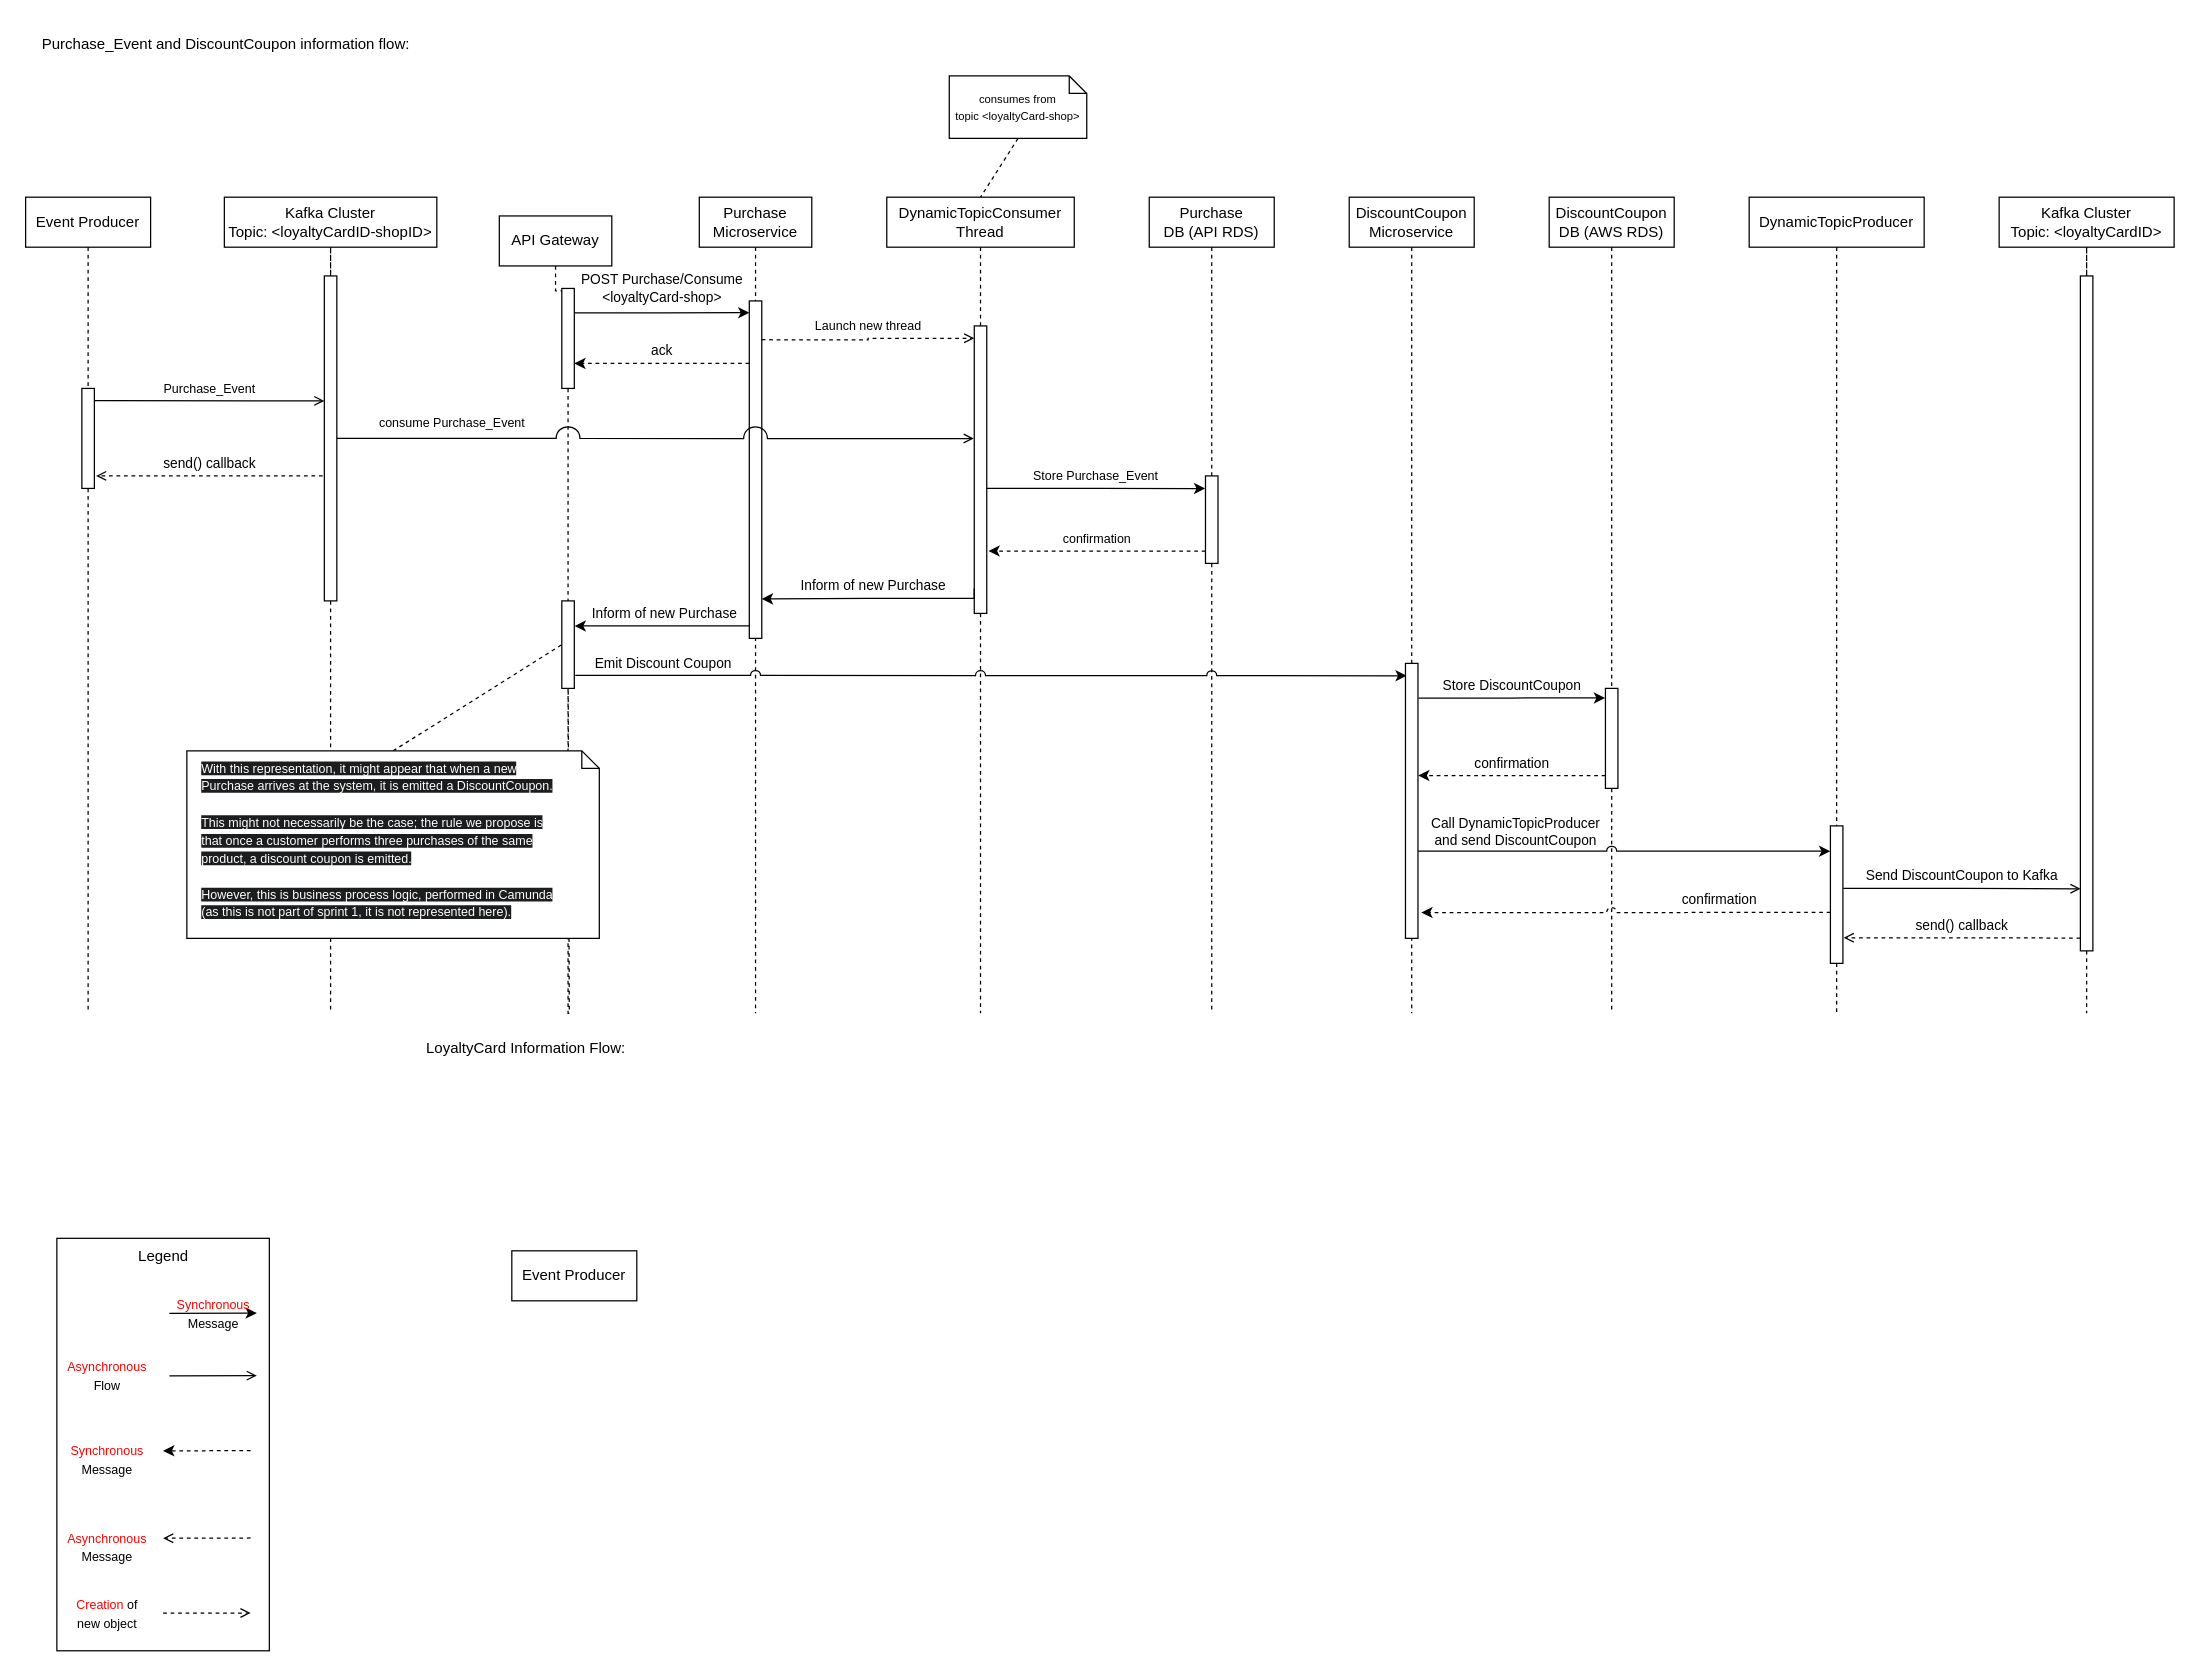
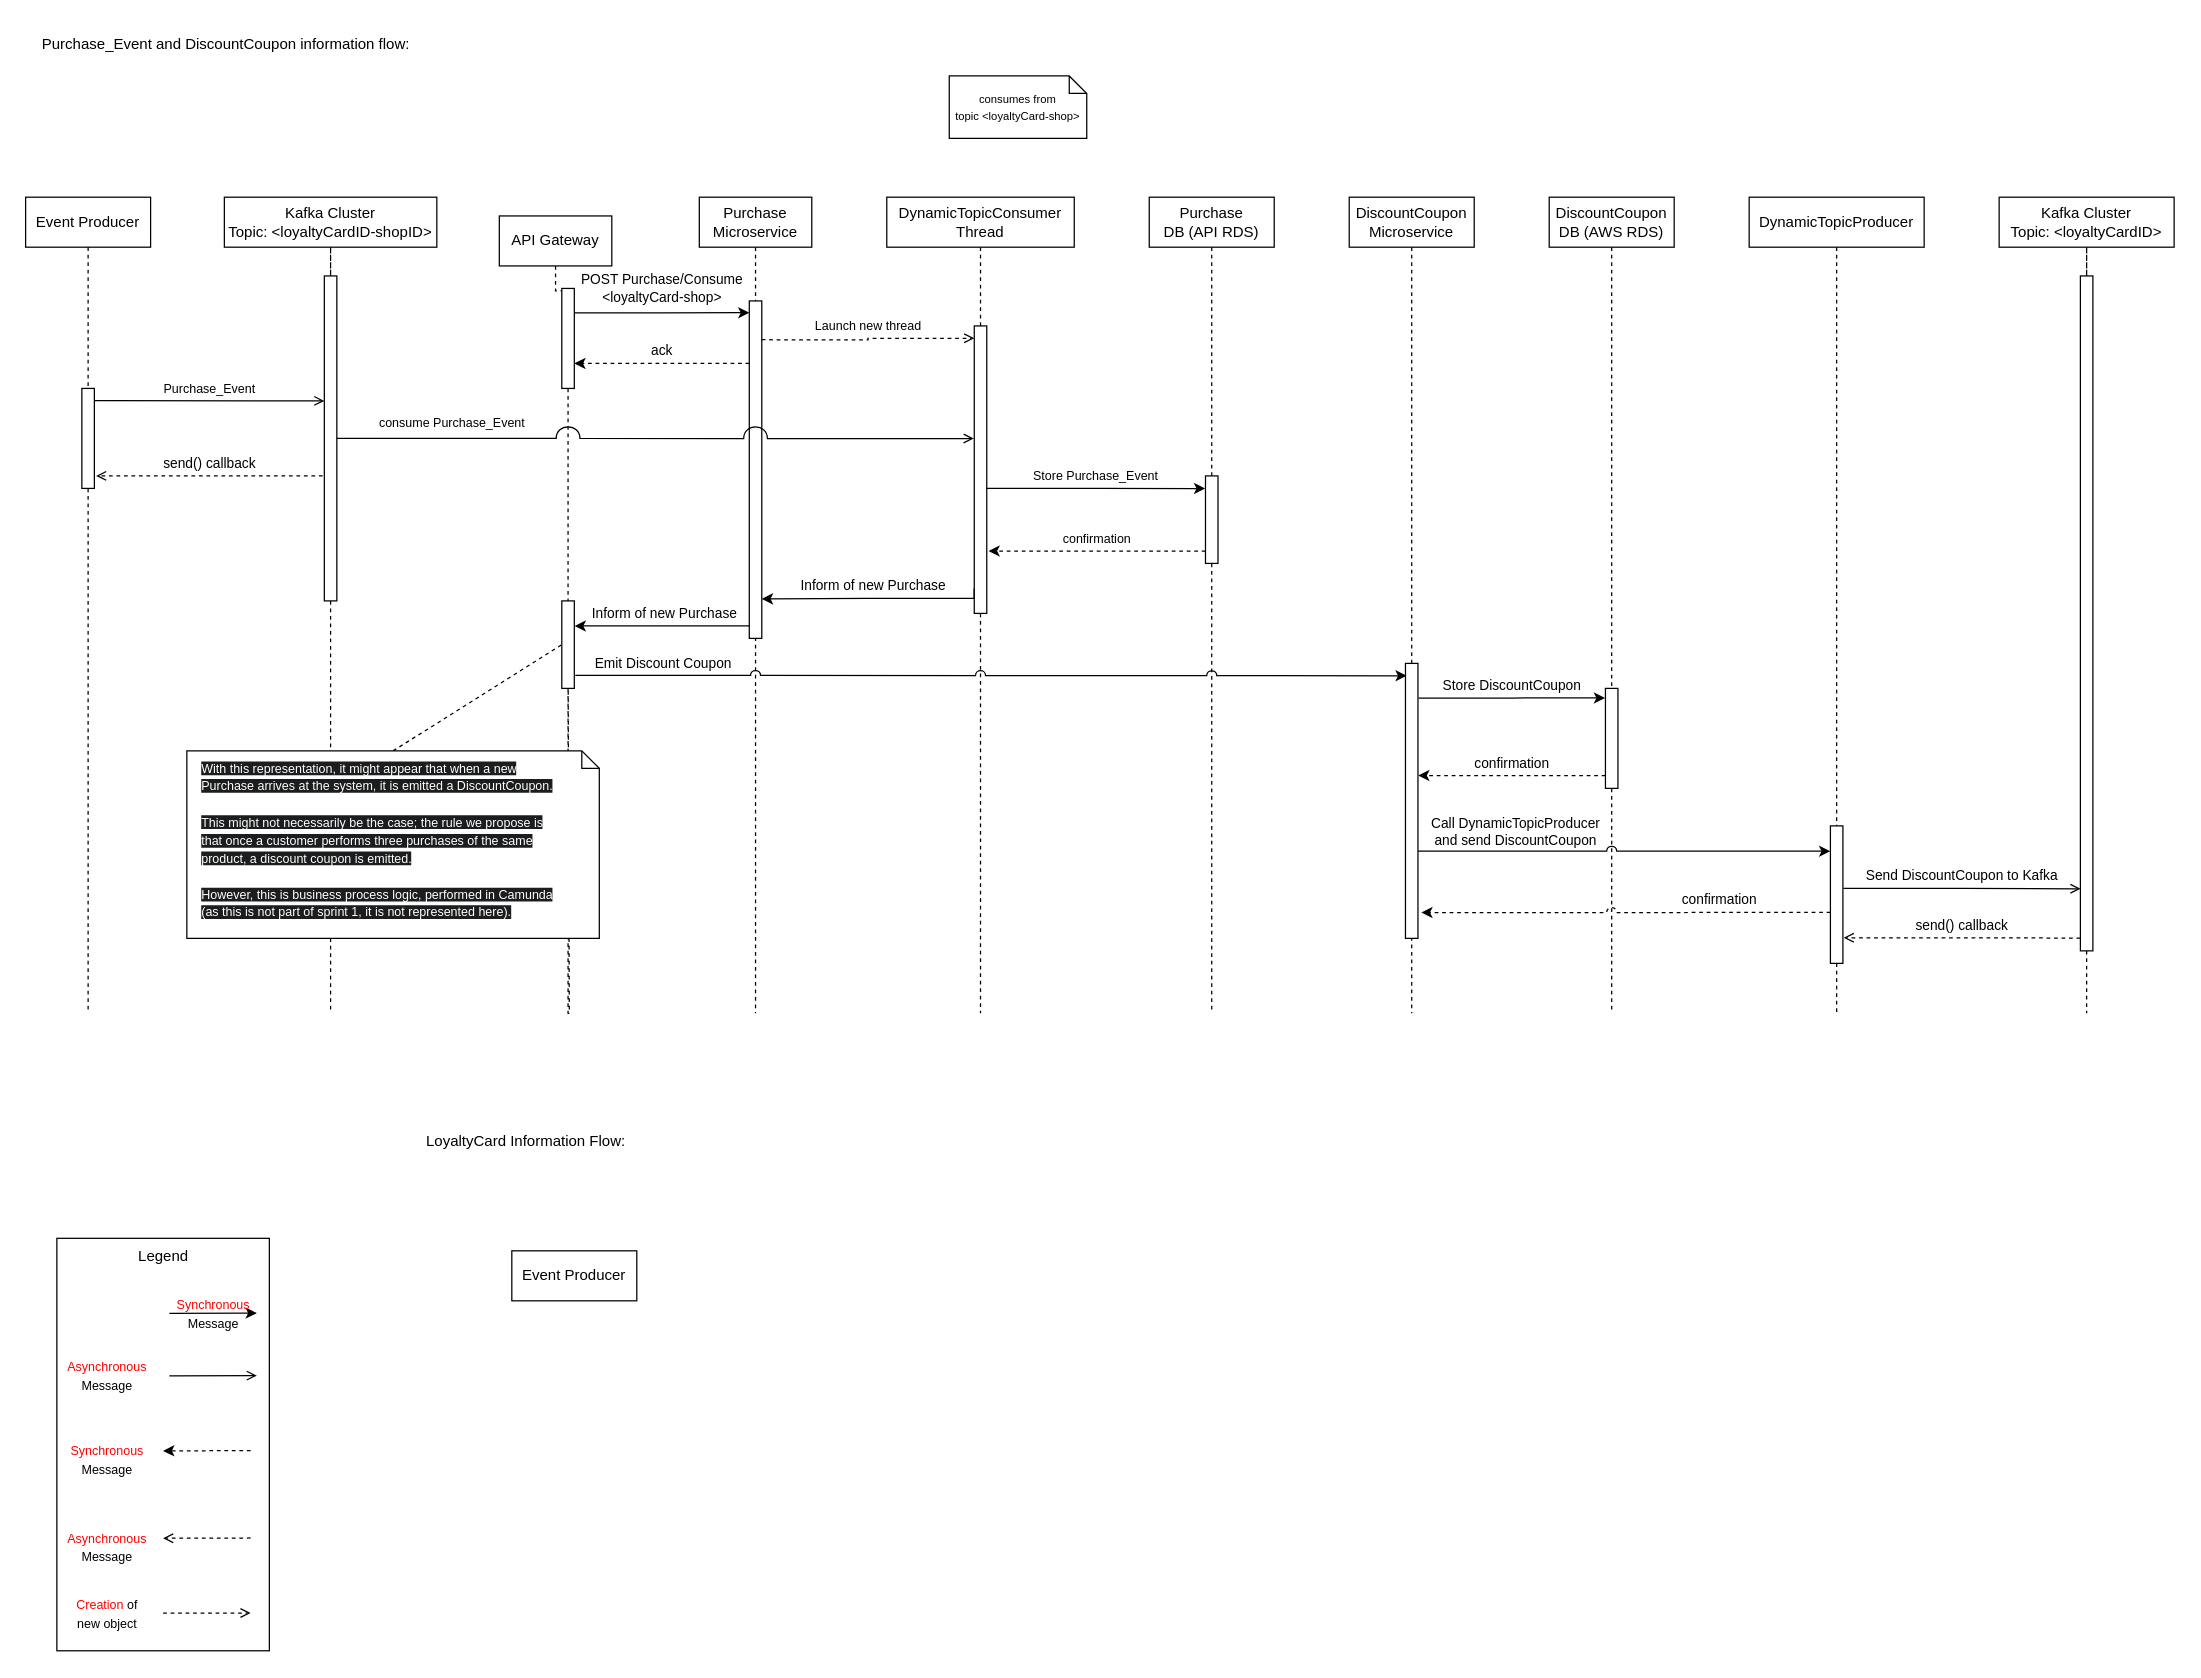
- <mxCell id="44" style="rounded=0;orthogonalLoop=1;jettySize=auto;html=1;entryX=0.5;entryY=0;entryDx=0;entryDy=0;dashed=1;endArrow=none;startFill=0;exitX=0.5;exitY=1;exitDx=0;exitDy=0;exitPerimeter=0;" edge="1" parent="1" source="45" target="41"><mxGeometry relative="1" as="geometry" /></mxCell>
- <mxCell id="81" value="LoyaltyCard Information Flow:" style="text;html=1;align=center;verticalAlign=middle;resizable=0;points=[];autosize=1;strokeColor=none;fillColor=none;" vertex="1" parent="1"><mxGeometry x="330" y="823" width="180" height="30" as="geometry" /></mxCell>
+ <mxCell id="81" value="LoyaltyCard Information Flow:" style="text;html=1;align=center;verticalAlign=middle;resizable=0;points=[];autosize=1;strokeColor=none;fillColor=none;" vertex="1" parent="1"><mxGeometry x="330" y="898" width="180" height="30" as="geometry" /></mxCell>
- <mxCell id="8" value="&lt;font style=&quot;font-size: 10px;&quot;&gt;&lt;font style=&quot;color: rgb(255, 0, 0);&quot;&gt;Asynchronous&lt;/font&gt;&lt;br&gt;Flow&lt;/font&gt;" style="text;html=1;align=center;verticalAlign=middle;resizable=0;points=[];autosize=1;strokeColor=none;fillColor=none;" parent="2" vertex="1"><mxGeometry y="90" width="90" height="40" as="geometry" /></mxCell>
+ <mxCell id="8" value="&lt;font style=&quot;font-size: 10px;&quot;&gt;&lt;font style=&quot;color: rgb(255, 0, 0);&quot;&gt;Asynchronous&lt;/font&gt;&lt;br&gt;Message&lt;/font&gt;" style="text;html=1;align=center;verticalAlign=middle;resizable=0;points=[];autosize=1;strokeColor=none;fillColor=none;" parent="2" vertex="1"><mxGeometry y="90" width="90" height="40" as="geometry" /></mxCell>
